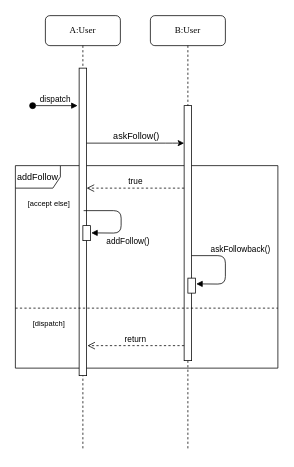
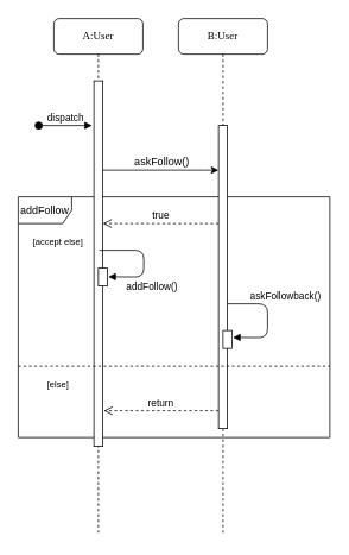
- <mxCell id="16" value="[dispatch]" style="text;html=1;strokeColor=none;fillColor=none;align=center;verticalAlign=middle;whiteSpace=wrap;rounded=0;fontSize=10;" parent="1" vertex="1"><mxGeometry x="30" y="420" width="70" height="20" as="geometry" /></mxCell>
+ <mxCell id="16" value="[else]" style="text;html=1;strokeColor=none;fillColor=none;align=center;verticalAlign=middle;whiteSpace=wrap;rounded=0;fontSize=10;" parent="1" vertex="1"><mxGeometry x="30" y="420" width="70" height="20" as="geometry" /></mxCell>
